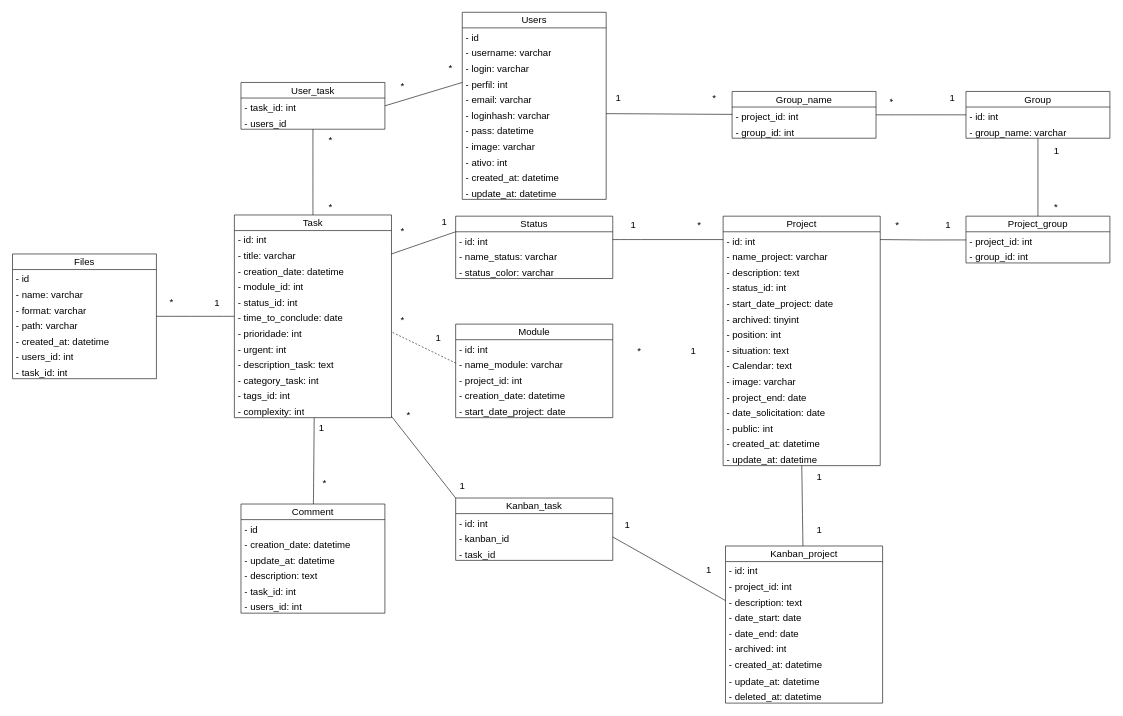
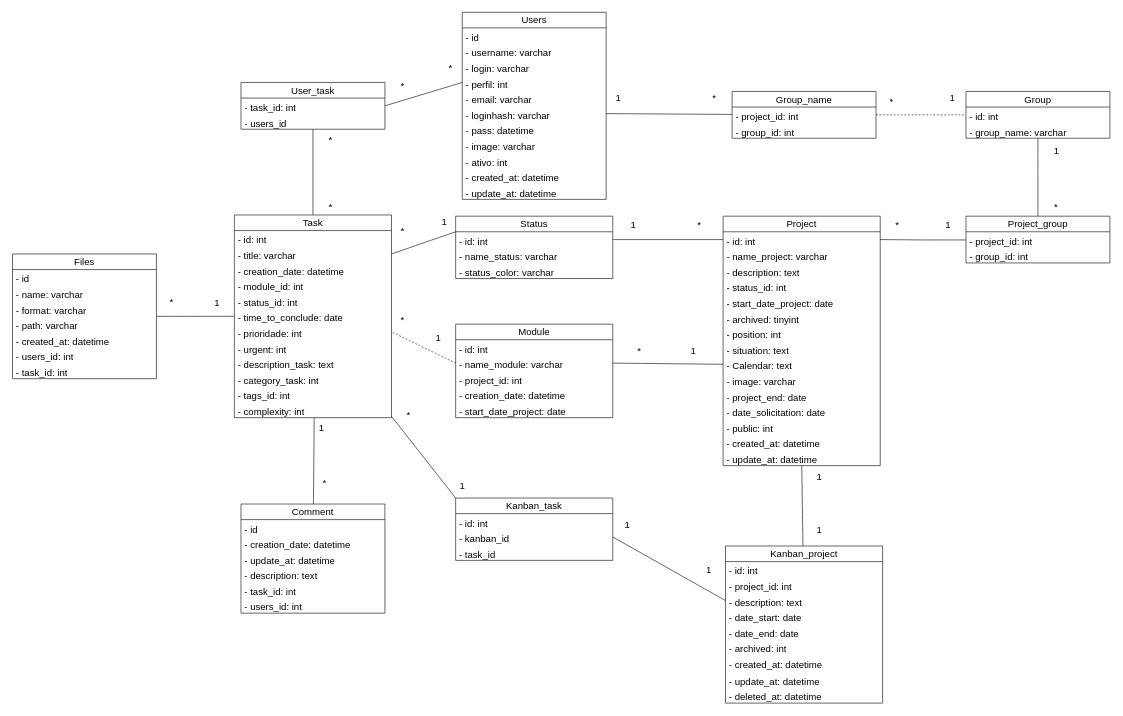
- <mxCell id="101" style="edgeStyle=none;curved=1;rounded=0;orthogonalLoop=1;jettySize=auto;html=1;fontSize=12;startSize=8;endSize=8;endArrow=none;endFill=0;" edge="1" parent="1" source="97" target="94"><mxGeometry relative="1" as="geometry"><mxPoint x="1460" y="200" as="sourcePoint" /><mxPoint x="1670" y="201" as="targetPoint" /></mxGeometry></mxCell>
+ <mxCell id="101" style="edgeStyle=none;curved=1;rounded=0;orthogonalLoop=1;jettySize=auto;html=1;fontSize=12;startSize=8;endSize=8;endArrow=none;endFill=0;dashed=1;" edge="1" parent="1" source="97" target="94"><mxGeometry relative="1" as="geometry"><mxPoint x="1460" y="200" as="sourcePoint" /><mxPoint x="1670" y="201" as="targetPoint" /></mxGeometry></mxCell>
+ <mxCell id="117" style="edgeStyle=none;curved=1;rounded=0;orthogonalLoop=1;jettySize=auto;html=1;exitX=1;exitY=0.5;exitDx=0;exitDy=0;entryX=0;entryY=0.5;entryDx=0;entryDy=0;fontSize=12;startSize=8;endSize=8;endArrow=none;endFill=0;" edge="1" parent="1" source="20" target="11"><mxGeometry relative="1" as="geometry" /></mxCell>
